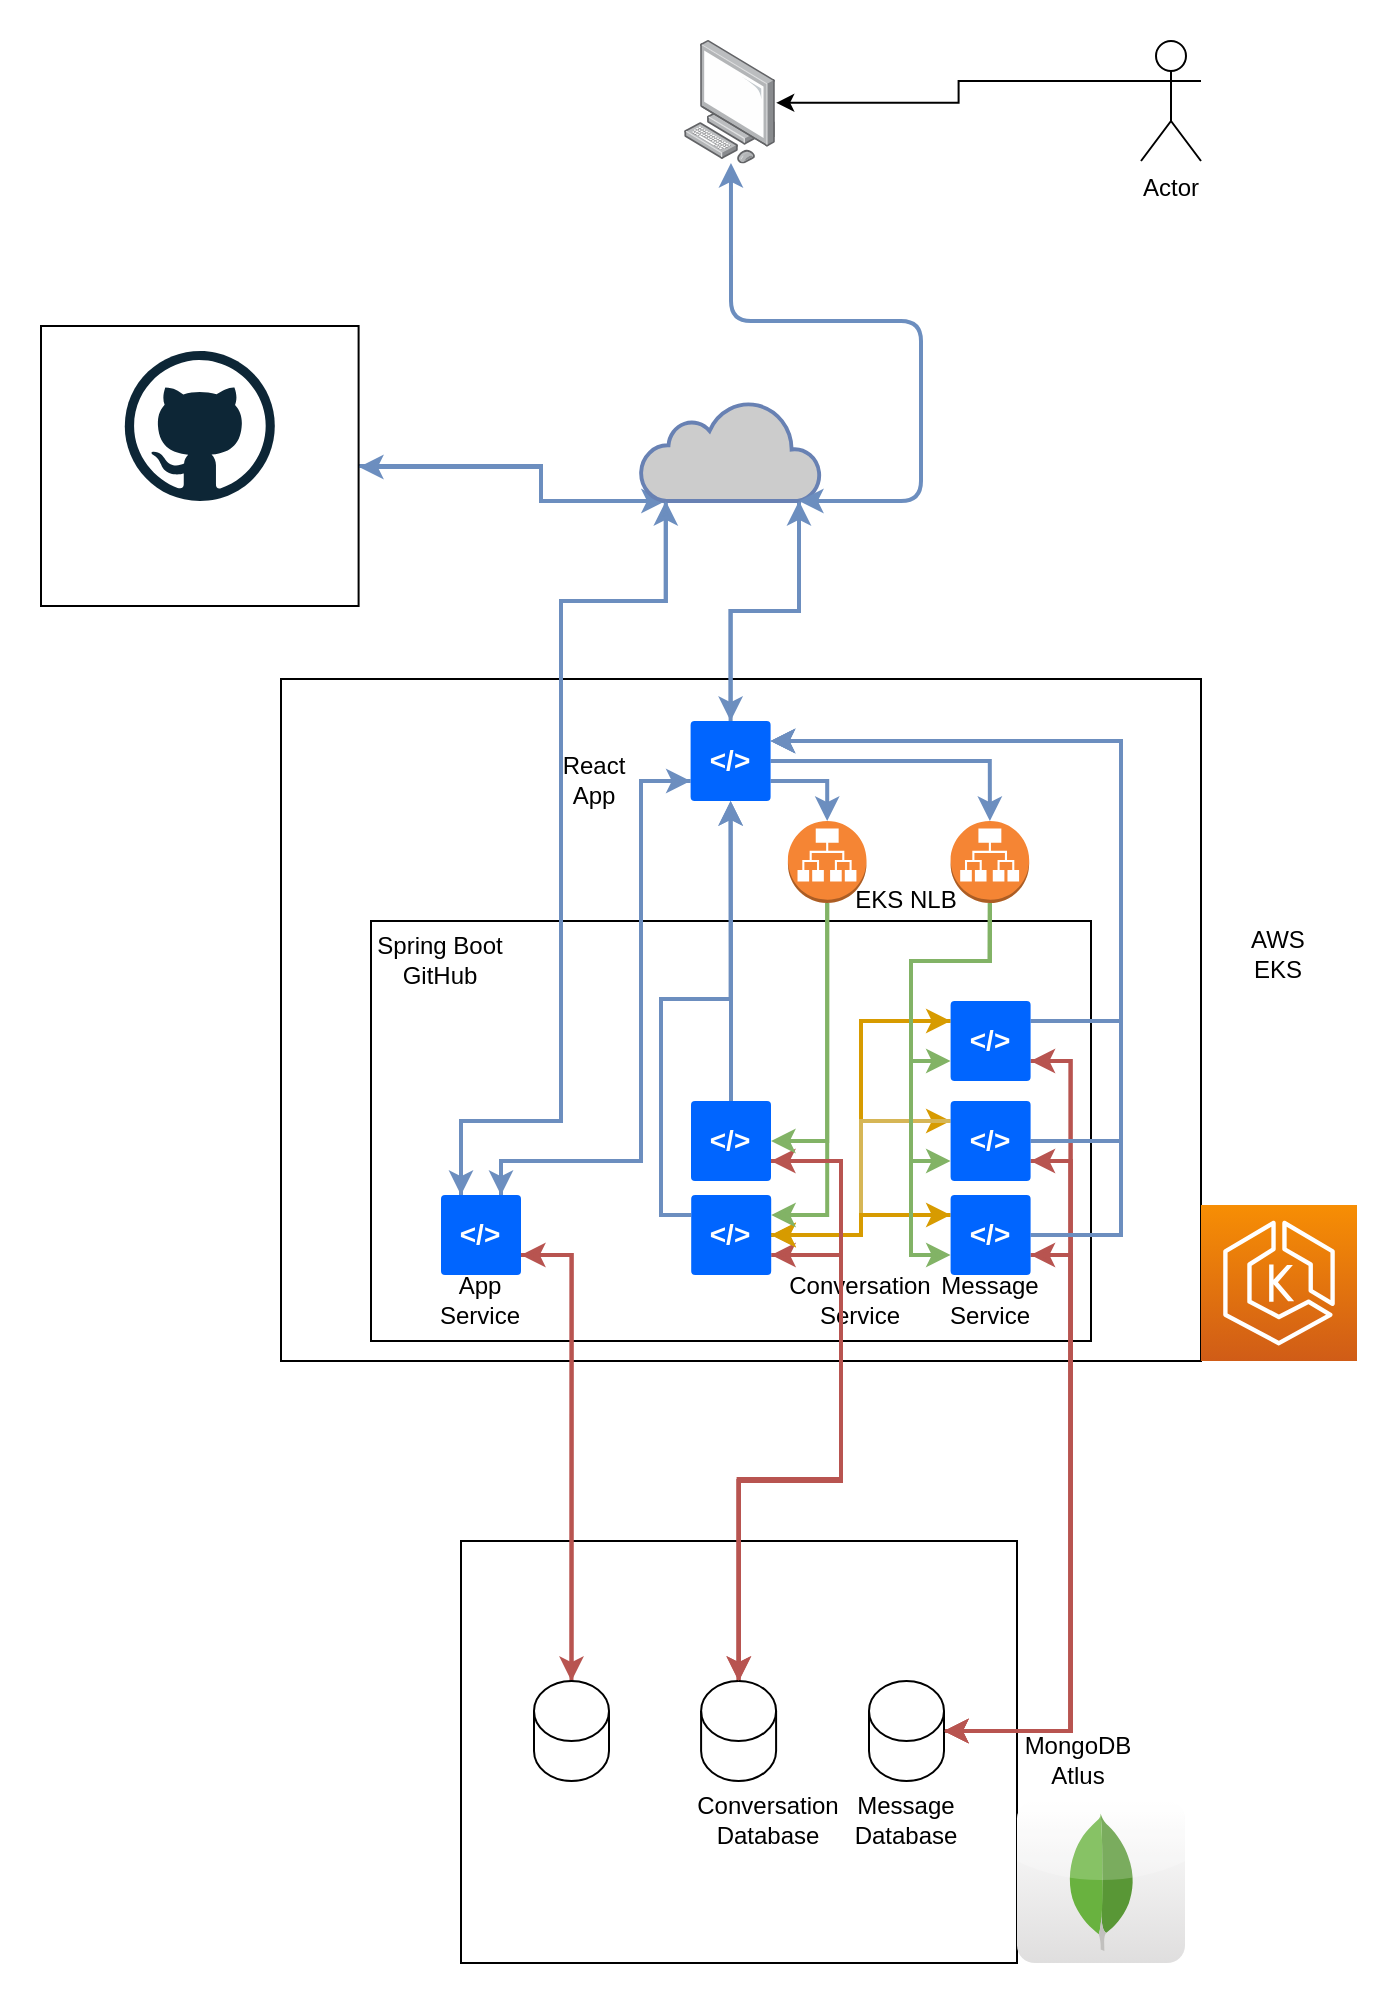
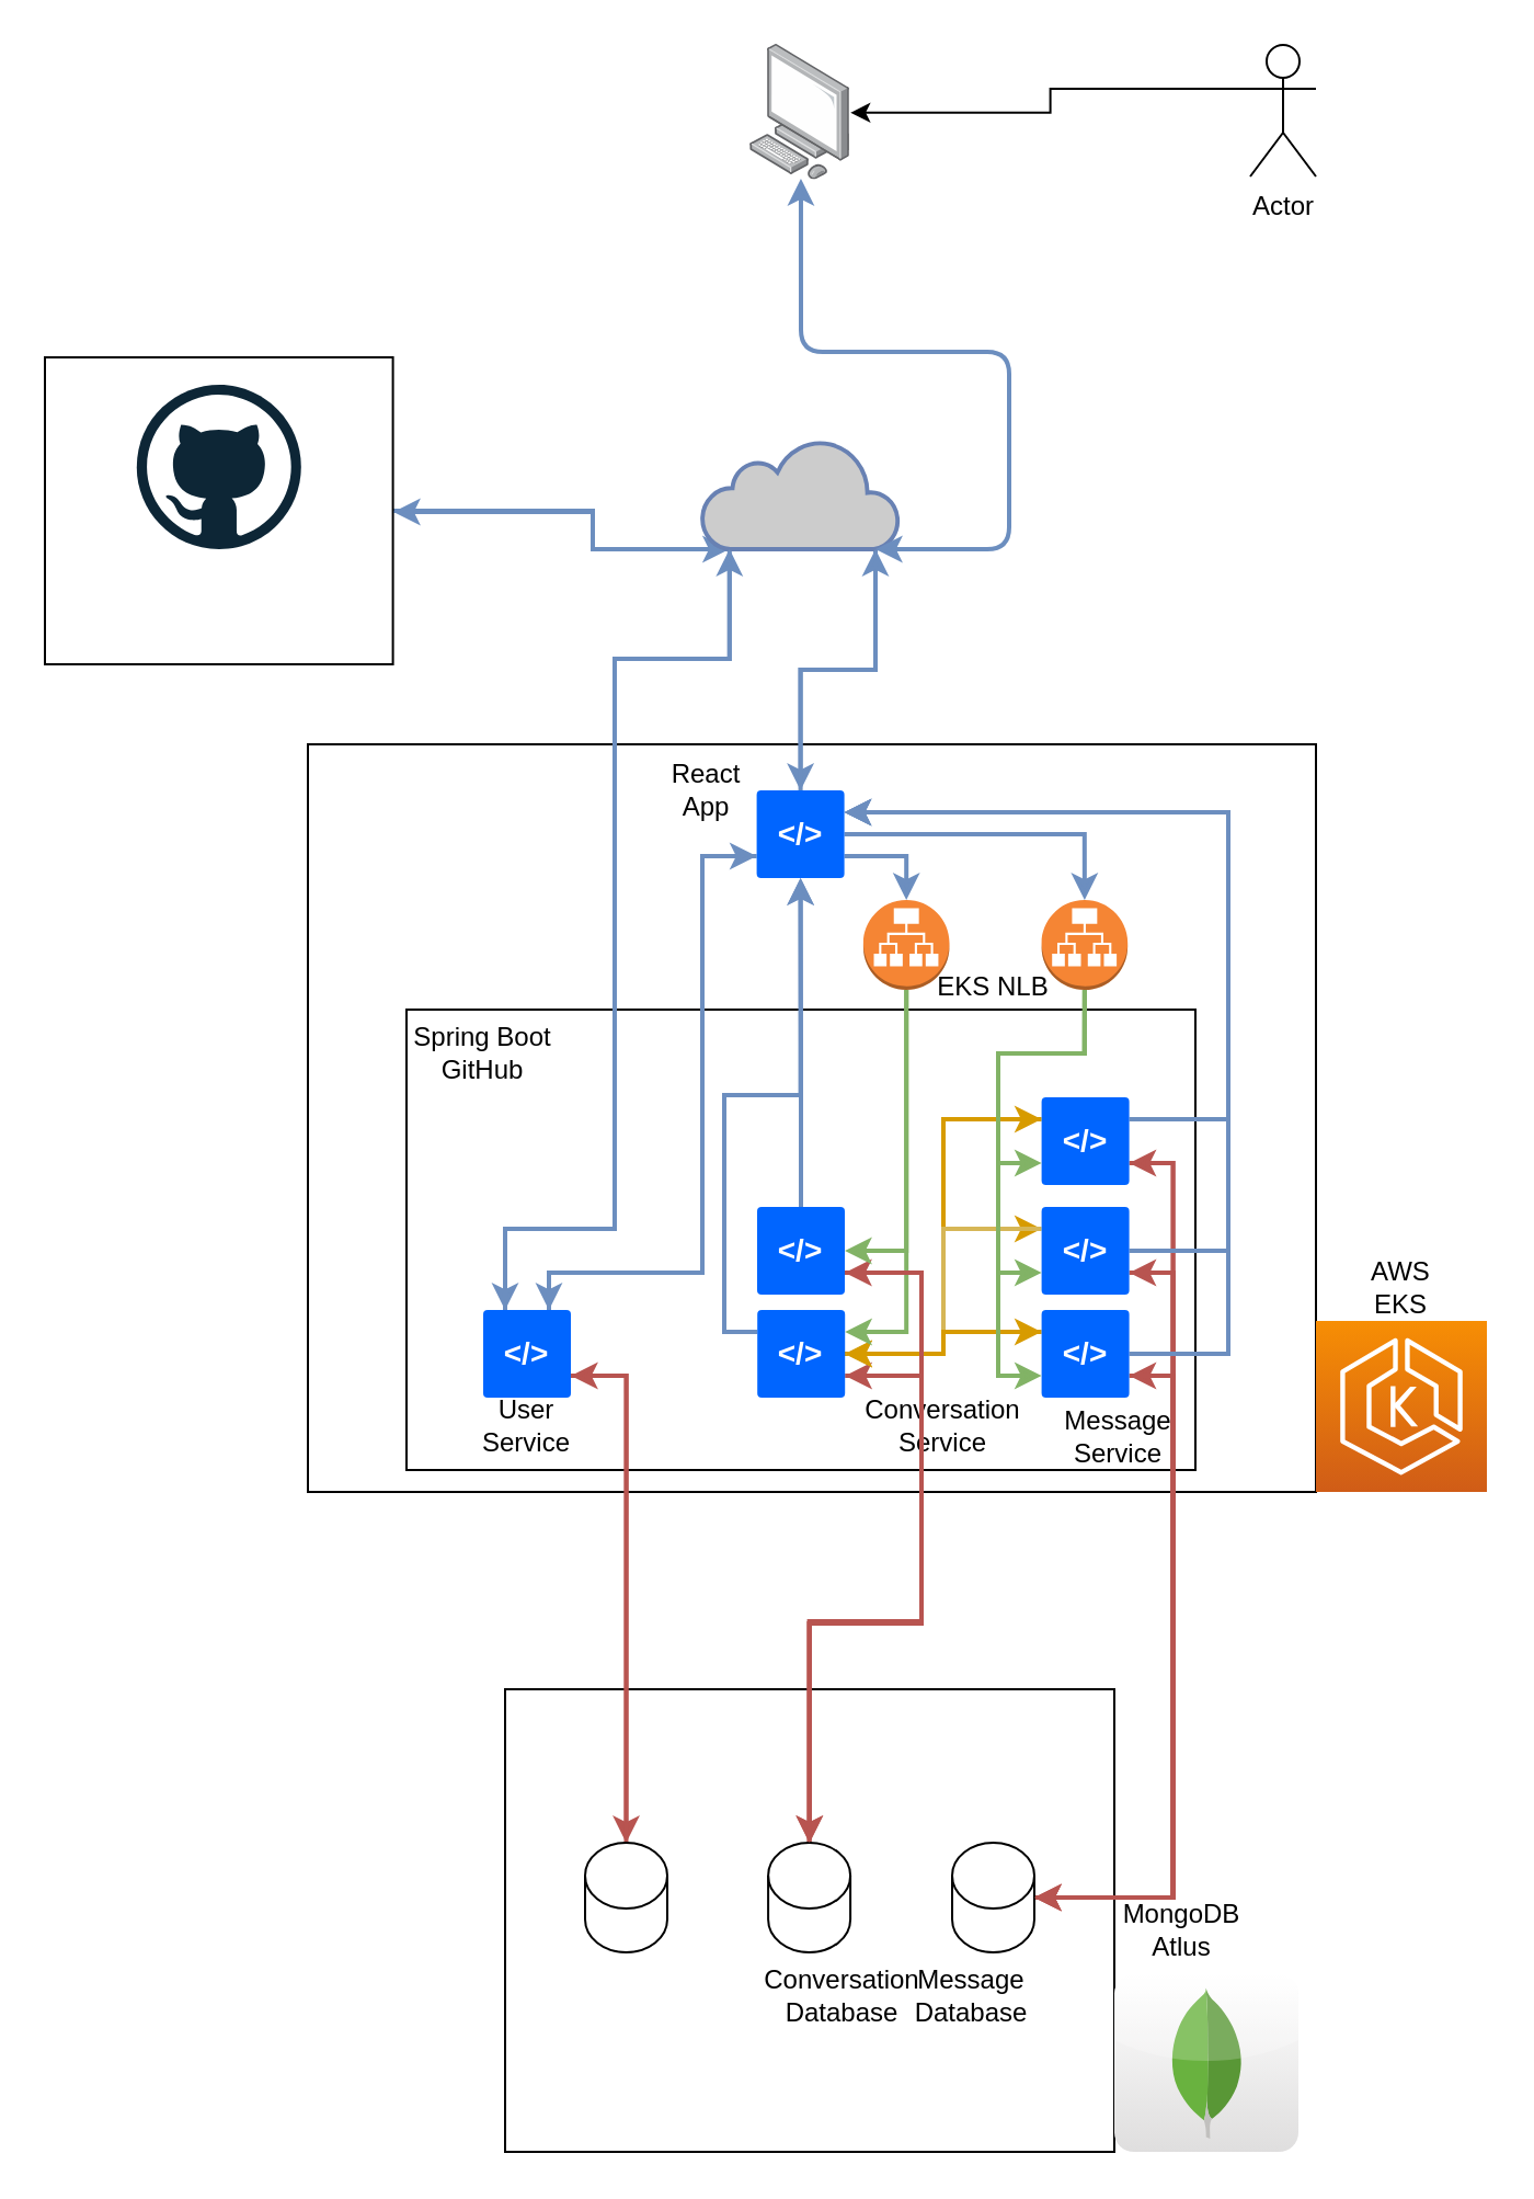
- <mxCell id="22" value="React App" style="text;html=1;strokeColor=none;fillColor=none;align=center;verticalAlign=middle;whiteSpace=wrap;rounded=0;" parent="1" vertex="1"><mxGeometry x="277" y="380" width="40" height="20" as="geometry" /></mxCell>
+ <mxCell id="22" value="React App" style="text;html=1;strokeColor=none;fillColor=none;align=center;verticalAlign=middle;whiteSpace=wrap;rounded=0;" parent="1" vertex="1"><mxGeometry x="302" y="350" width="40" height="20" as="geometry" /></mxCell>
- <mxCell id="21" value="AWS&lt;br&gt;EKS" style="text;html=1;strokeColor=none;fillColor=none;align=center;verticalAlign=middle;whiteSpace=wrap;rounded=0;" parent="1" vertex="1"><mxGeometry x="619" y="467" width="40" height="20" as="geometry" /></mxCell>
+ <mxCell id="21" value="AWS&lt;br&gt;EKS" style="text;html=1;strokeColor=none;fillColor=none;align=center;verticalAlign=middle;whiteSpace=wrap;rounded=0;" parent="1" vertex="1"><mxGeometry x="619" y="577" width="40" height="20" as="geometry" /></mxCell>
- <mxCell id="50" value="App Service" style="text;html=1;strokeColor=none;fillColor=none;align=center;verticalAlign=middle;whiteSpace=wrap;rounded=0;" parent="1" vertex="1"><mxGeometry x="220" y="640" width="40" height="20" as="geometry" /></mxCell>
+ <mxCell id="50" value="User Service" style="text;html=1;strokeColor=none;fillColor=none;align=center;verticalAlign=middle;whiteSpace=wrap;rounded=0;" parent="1" vertex="1"><mxGeometry x="220" y="640" width="40" height="20" as="geometry" /></mxCell>
- <mxCell id="49" value="Message Service" style="text;html=1;strokeColor=none;fillColor=none;align=center;verticalAlign=middle;whiteSpace=wrap;rounded=0;" parent="1" vertex="1"><mxGeometry x="475" y="640" width="40" height="20" as="geometry" /></mxCell>
+ <mxCell id="49" value="Message Service" style="text;html=1;strokeColor=none;fillColor=none;align=center;verticalAlign=middle;whiteSpace=wrap;rounded=0;" parent="1" vertex="1"><mxGeometry x="490" y="645" width="40" height="20" as="geometry" /></mxCell>
- <mxCell id="52" value="Message Database" style="text;html=1;strokeColor=none;fillColor=none;align=center;verticalAlign=middle;whiteSpace=wrap;rounded=0;" parent="1" vertex="1"><mxGeometry x="432.75" y="900" width="40" height="20" as="geometry" /></mxCell>
+ <mxCell id="52" value="Message Database" style="text;html=1;strokeColor=none;fillColor=none;align=center;verticalAlign=middle;whiteSpace=wrap;rounded=0;" parent="1" vertex="1"><mxGeometry x="422.75" y="900" width="40" height="20" as="geometry" /></mxCell>
